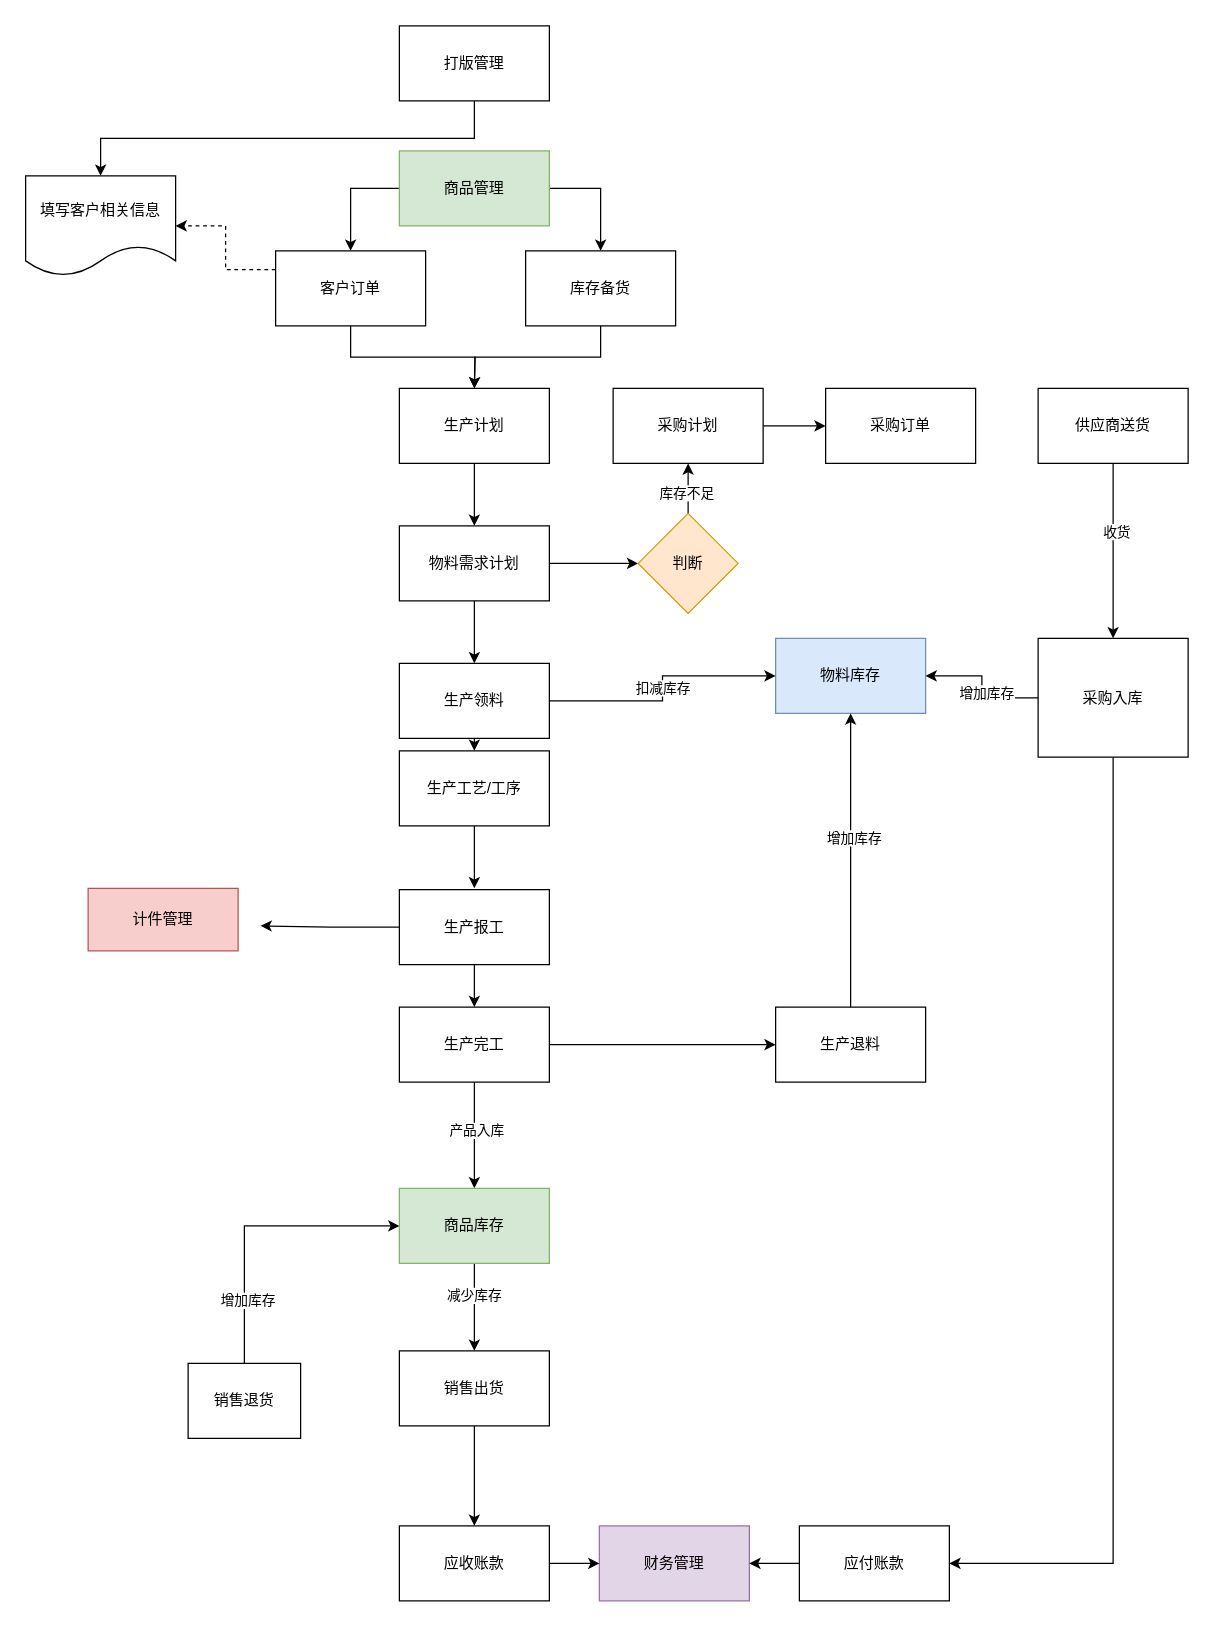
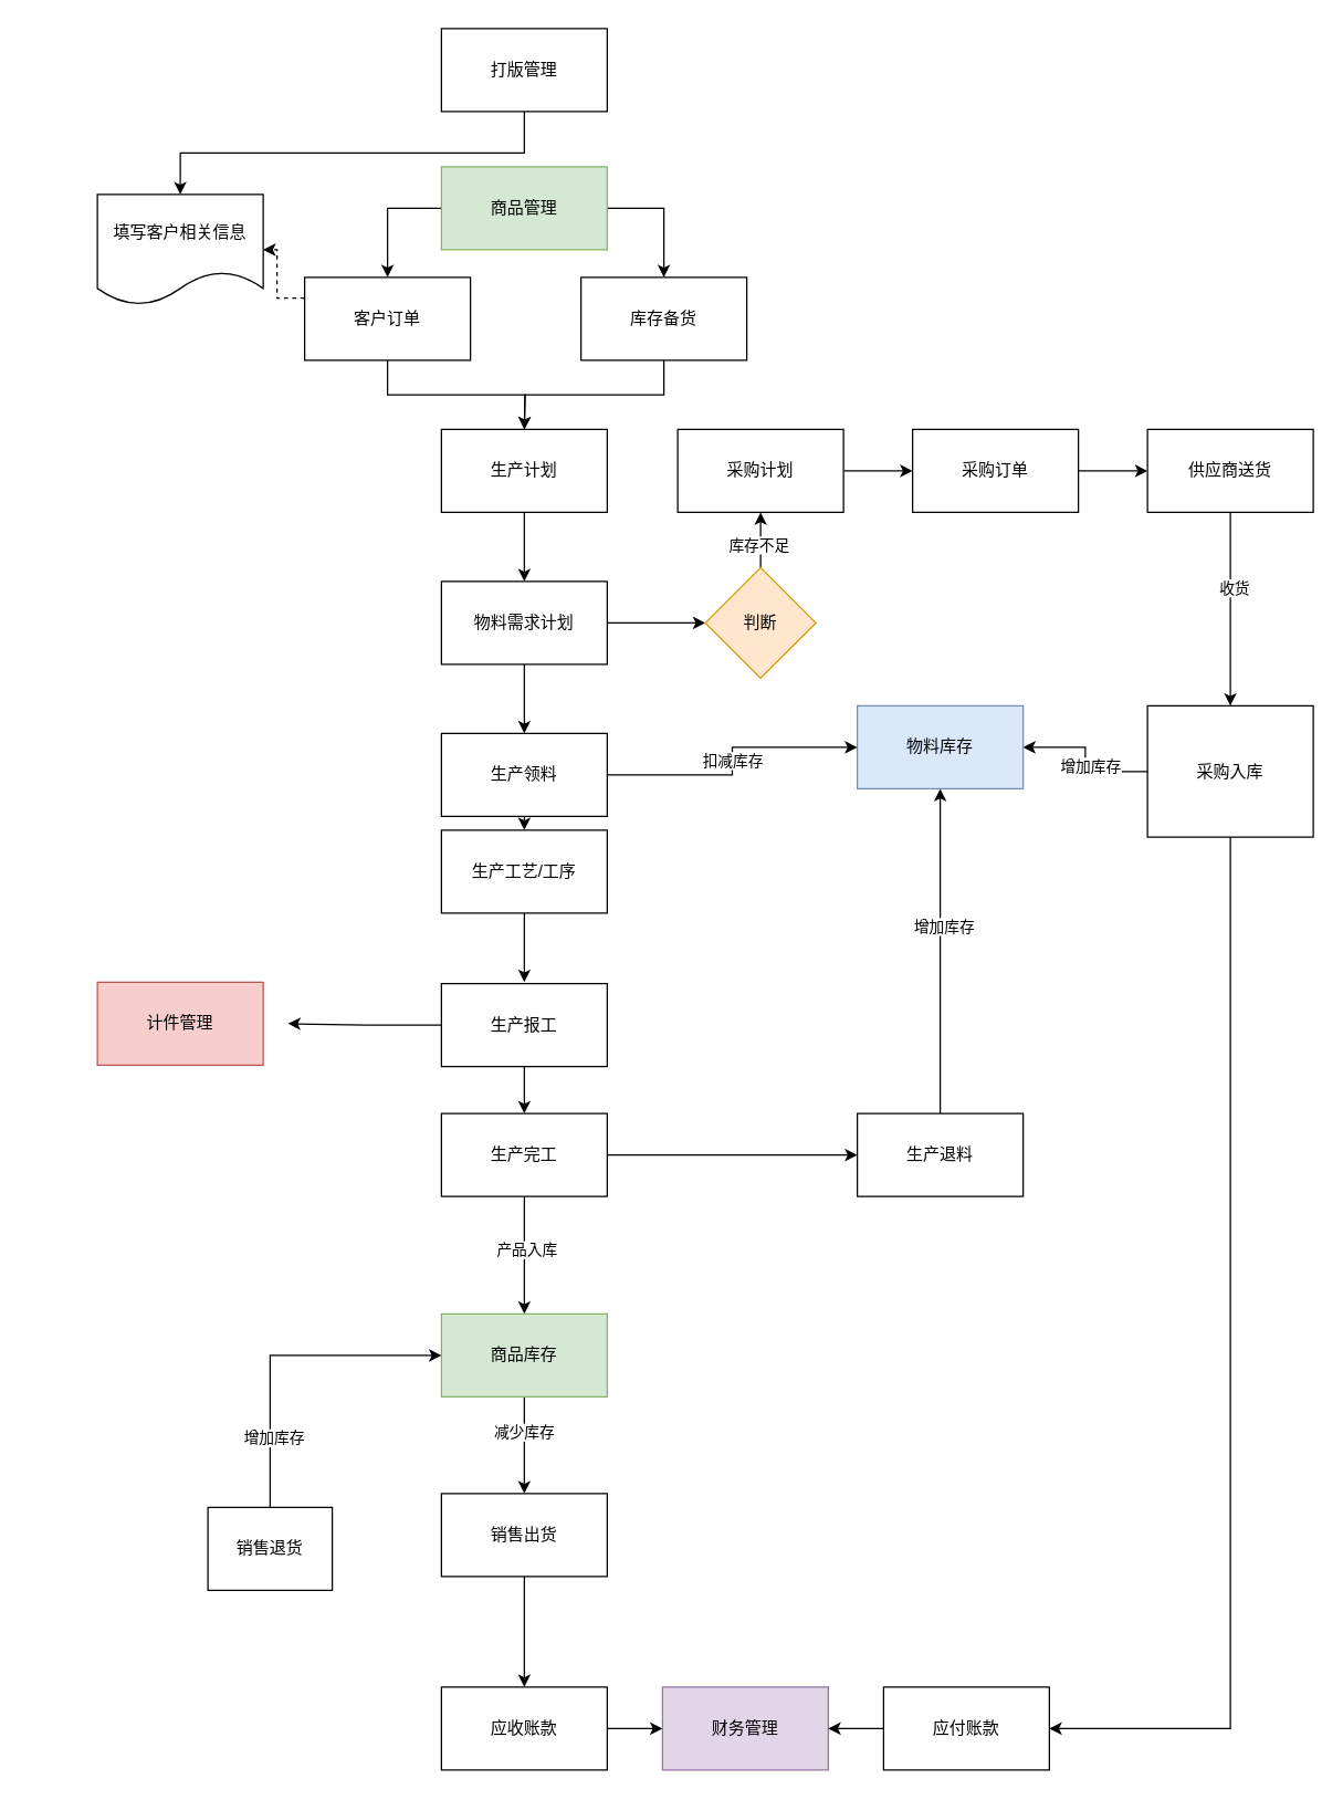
- <mxCell id="12" value="填写客户相关信息" style="shape=document;whiteSpace=wrap;html=1;boundedLbl=1;" vertex="1" parent="1"><mxGeometry x="20" y="140" width="120" height="80" as="geometry" /></mxCell>
+ <mxCell id="12" value="填写客户相关信息" style="shape=document;whiteSpace=wrap;html=1;boundedLbl=1;" vertex="1" parent="1"><mxGeometry x="70" y="140" width="120" height="80" as="geometry" /></mxCell>
+ <mxCell id="26" style="edgeStyle=orthogonalEdgeStyle;rounded=0;orthogonalLoop=1;jettySize=auto;html=1;exitX=1;exitY=0.5;exitDx=0;exitDy=0;entryX=0;entryY=0.5;entryDx=0;entryDy=0;" edge="1" parent="1" source="27" target="32"><mxGeometry relative="1" as="geometry" /></mxCell>
- <mxCell id="54" value="计件管理" style="rounded=0;whiteSpace=wrap;html=1;fillColor=#f8cecc;strokeColor=#b85450;" vertex="1" parent="1"><mxGeometry x="70" y="710" width="120" height="50" as="geometry" /></mxCell>
+ <mxCell id="54" value="计件管理" style="rounded=0;whiteSpace=wrap;html=1;fillColor=#f8cecc;strokeColor=#b85450;" vertex="1" parent="1"><mxGeometry x="70" y="710" width="120" height="60" as="geometry" /></mxCell>
